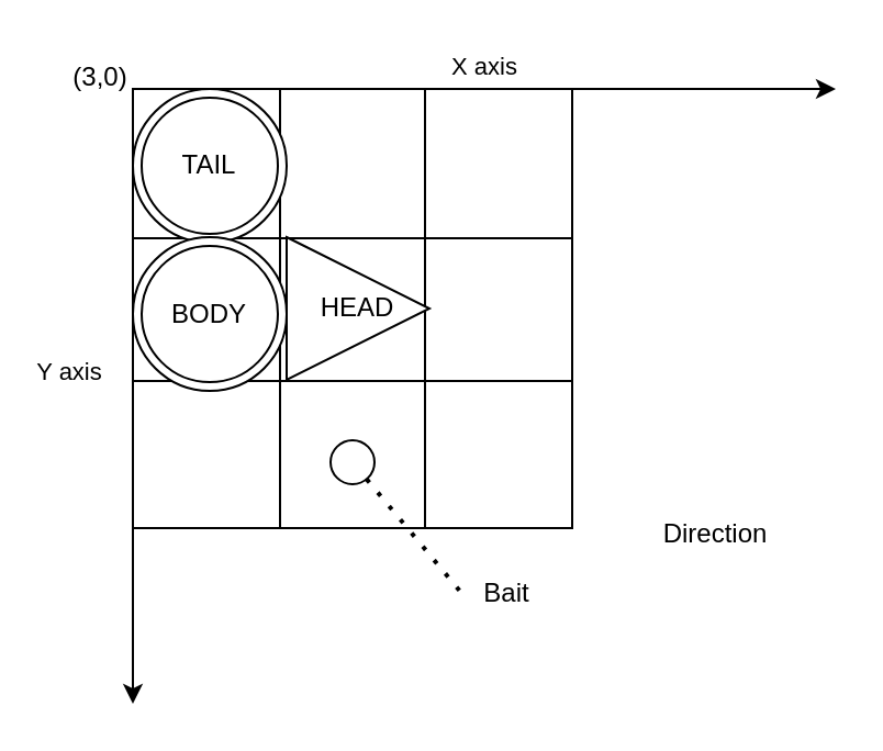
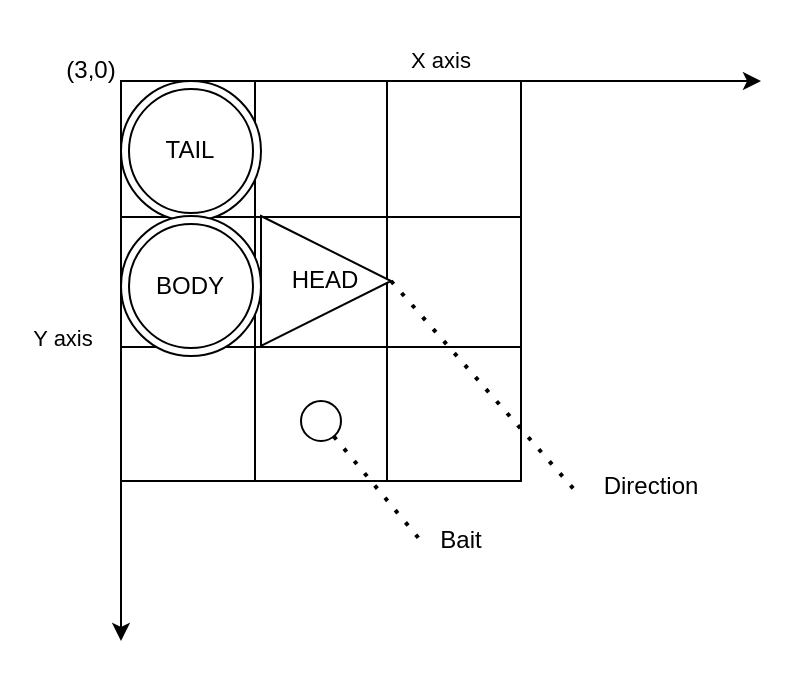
+ <mxCell id="18" value="" style="endArrow=none;dashed=1;html=1;dashPattern=1 3;strokeWidth=2;exitX=1;exitY=0.5;exitDx=0;exitDy=0;entryX=-0.048;entryY=0.561;entryDx=0;entryDy=0;entryPerimeter=0;" edge="1" parent="1" source="17" target="19"><mxGeometry width="50" height="50" relative="1" as="geometry"><mxPoint x="340" y="107.5" as="sourcePoint" /><mxPoint x="340" y="40" as="targetPoint" /></mxGeometry></mxCell>
